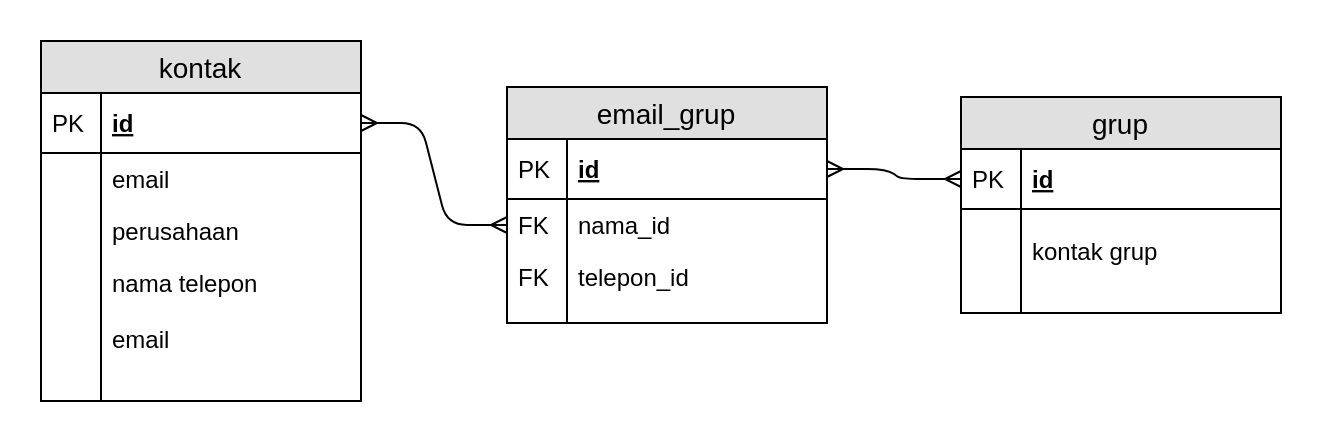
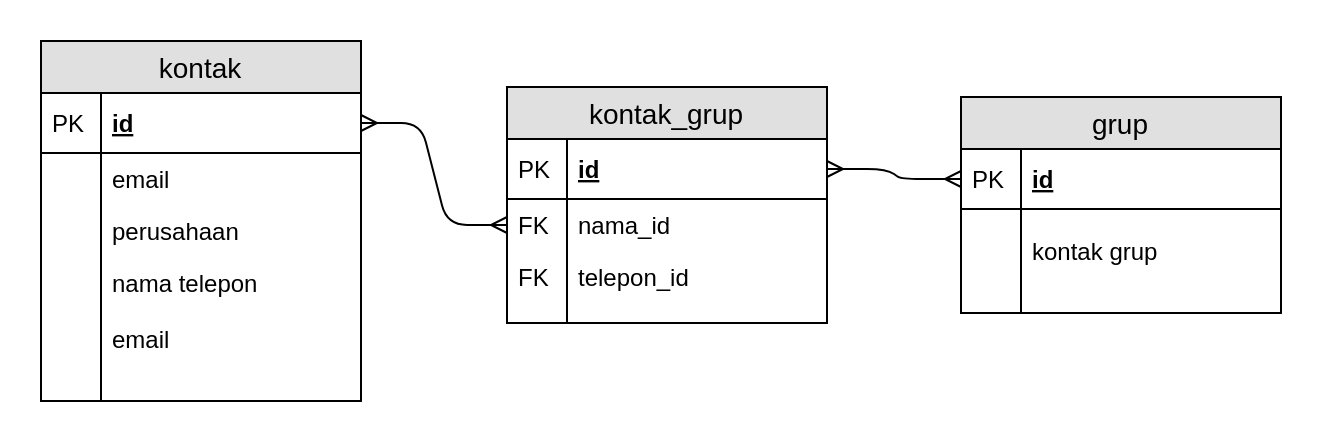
- <mxCell id="13" value="email_grup" style="swimlane;fontStyle=0;childLayout=stackLayout;horizontal=1;startSize=26;fillColor=#e0e0e0;horizontalStack=0;resizeParent=1;resizeParentMax=0;resizeLast=0;collapsible=1;marginBottom=0;swimlaneFillColor=#ffffff;align=center;fontSize=14;" vertex="1" parent="1"><mxGeometry x="253" y="43" width="160" height="118" as="geometry" /></mxCell>
+ <mxCell id="13" value="kontak_grup" style="swimlane;fontStyle=0;childLayout=stackLayout;horizontal=1;startSize=26;fillColor=#e0e0e0;horizontalStack=0;resizeParent=1;resizeParentMax=0;resizeLast=0;collapsible=1;marginBottom=0;swimlaneFillColor=#ffffff;align=center;fontSize=14;" vertex="1" parent="1"><mxGeometry x="253" y="43" width="160" height="118" as="geometry" /></mxCell>
